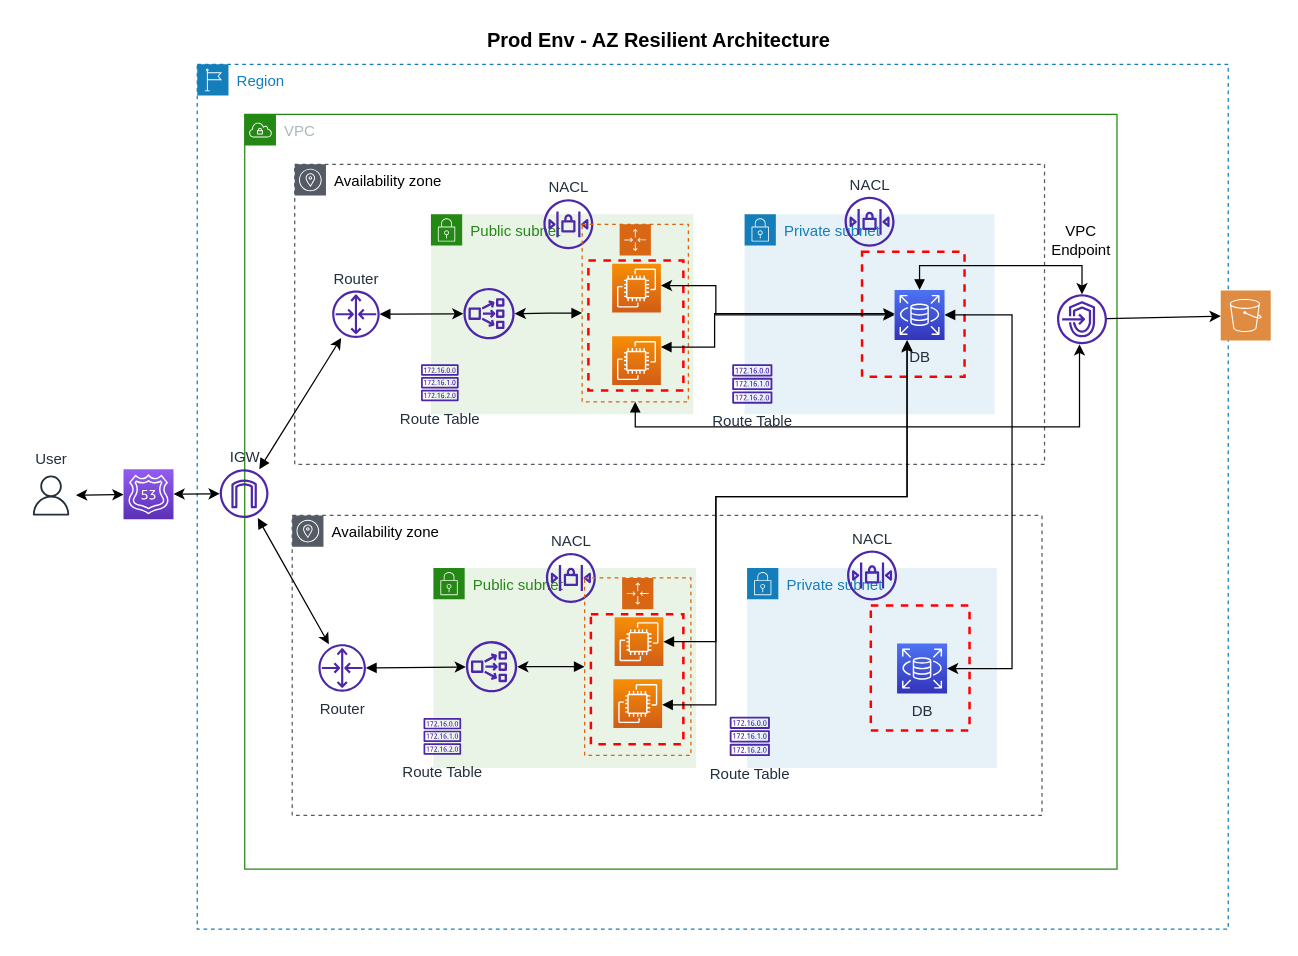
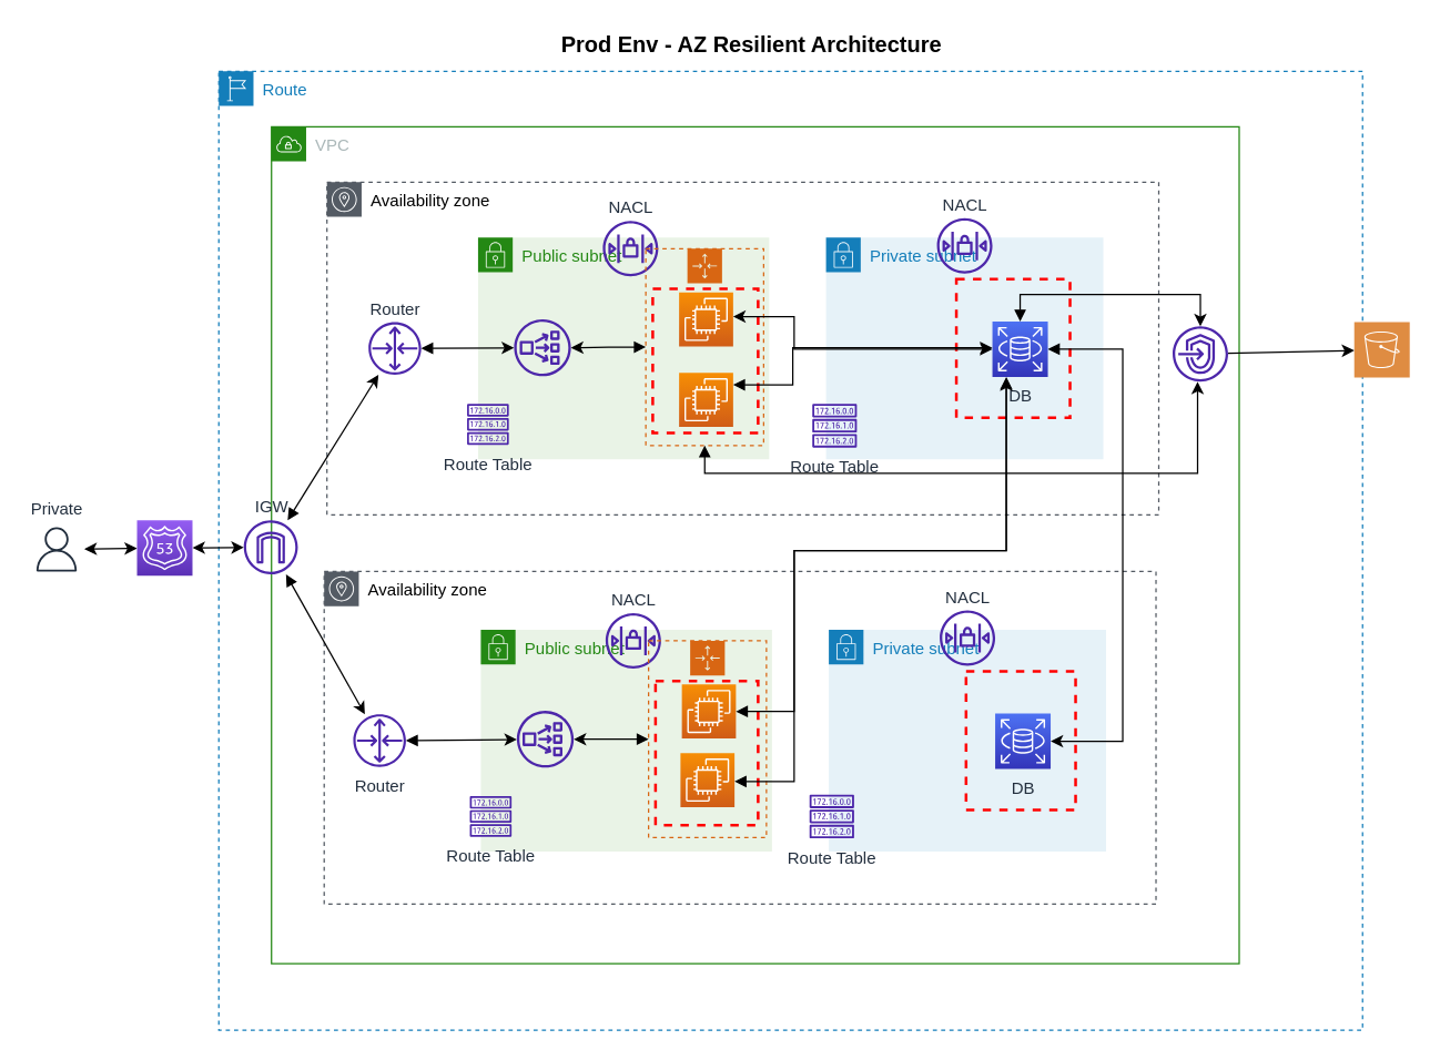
- <mxCell id="30" value="Prod Env - AZ Resilient Architecture" style="text;html=1;align=center;verticalAlign=middle;resizable=0;points=[];autosize=1;strokeColor=none;fillColor=none;fontStyle=1;fontSize=16;" parent="1" vertex="1"><mxGeometry x="384" y="20" width="284" height="23" as="geometry" /></mxCell>
+ <mxCell id="30" value="Prod Env - AZ Resilient Architecture" style="text;html=1;align=center;verticalAlign=middle;resizable=0;points=[];autosize=1;strokeColor=none;fillColor=none;fontStyle=1;fontSize=16;" parent="1" vertex="1"><mxGeometry x="399" y="20" width="284" height="23" as="geometry" /></mxCell>
- <mxCell id="2" value="Region" style="points=[[0,0],[0.25,0],[0.5,0],[0.75,0],[1,0],[1,0.25],[1,0.5],[1,0.75],[1,1],[0.75,1],[0.5,1],[0.25,1],[0,1],[0,0.75],[0,0.5],[0,0.25]];outlineConnect=0;gradientColor=none;html=1;whiteSpace=wrap;fontSize=12;fontStyle=0;container=1;pointerEvents=0;collapsible=0;recursiveResize=0;shape=mxgraph.aws4.group;grIcon=mxgraph.aws4.group_region;strokeColor=#147EBA;fillColor=none;verticalAlign=top;align=left;spacingLeft=30;fontColor=#147EBA;dashed=1;" parent="1" vertex="1"><mxGeometry x="157" y="51" width="825" height="692" as="geometry" /></mxCell>
+ <mxCell id="2" value="Route" style="points=[[0,0],[0.25,0],[0.5,0],[0.75,0],[1,0],[1,0.25],[1,0.5],[1,0.75],[1,1],[0.75,1],[0.5,1],[0.25,1],[0,1],[0,0.75],[0,0.5],[0,0.25]];outlineConnect=0;gradientColor=none;html=1;whiteSpace=wrap;fontSize=12;fontStyle=0;container=1;pointerEvents=0;collapsible=0;recursiveResize=0;shape=mxgraph.aws4.group;grIcon=mxgraph.aws4.group_region;strokeColor=#147EBA;fillColor=none;verticalAlign=top;align=left;spacingLeft=30;fontColor=#147EBA;dashed=1;" parent="1" vertex="1"><mxGeometry x="157" y="51" width="825" height="692" as="geometry" /></mxCell>
- <mxCell id="25" value="VPC &lt;br&gt;Endpoint" style="text;html=1;resizable=0;autosize=1;align=center;verticalAlign=middle;points=[];fillColor=none;strokeColor=none;rounded=0;" parent="4" vertex="1"><mxGeometry x="640" y="85" width="57" height="32" as="geometry" /></mxCell>
- <mxCell id="26" value="User" style="sketch=0;outlineConnect=0;fontColor=#232F3E;gradientColor=none;strokeColor=#232F3E;fillColor=#ffffff;dashed=0;verticalLabelPosition=top;verticalAlign=bottom;align=center;html=1;fontSize=12;fontStyle=0;aspect=fixed;shape=mxgraph.aws4.resourceIcon;resIcon=mxgraph.aws4.user;labelPosition=center;" parent="1" vertex="1"><mxGeometry x="20" y="376" width="40" height="40" as="geometry" /></mxCell>
+ <mxCell id="26" value="Private" style="sketch=0;outlineConnect=0;fontColor=#232F3E;gradientColor=none;strokeColor=#232F3E;fillColor=#ffffff;dashed=0;verticalLabelPosition=top;verticalAlign=bottom;align=center;html=1;fontSize=12;fontStyle=0;aspect=fixed;shape=mxgraph.aws4.resourceIcon;resIcon=mxgraph.aws4.user;labelPosition=center;" parent="1" vertex="1"><mxGeometry x="20" y="376" width="40" height="40" as="geometry" /></mxCell>
